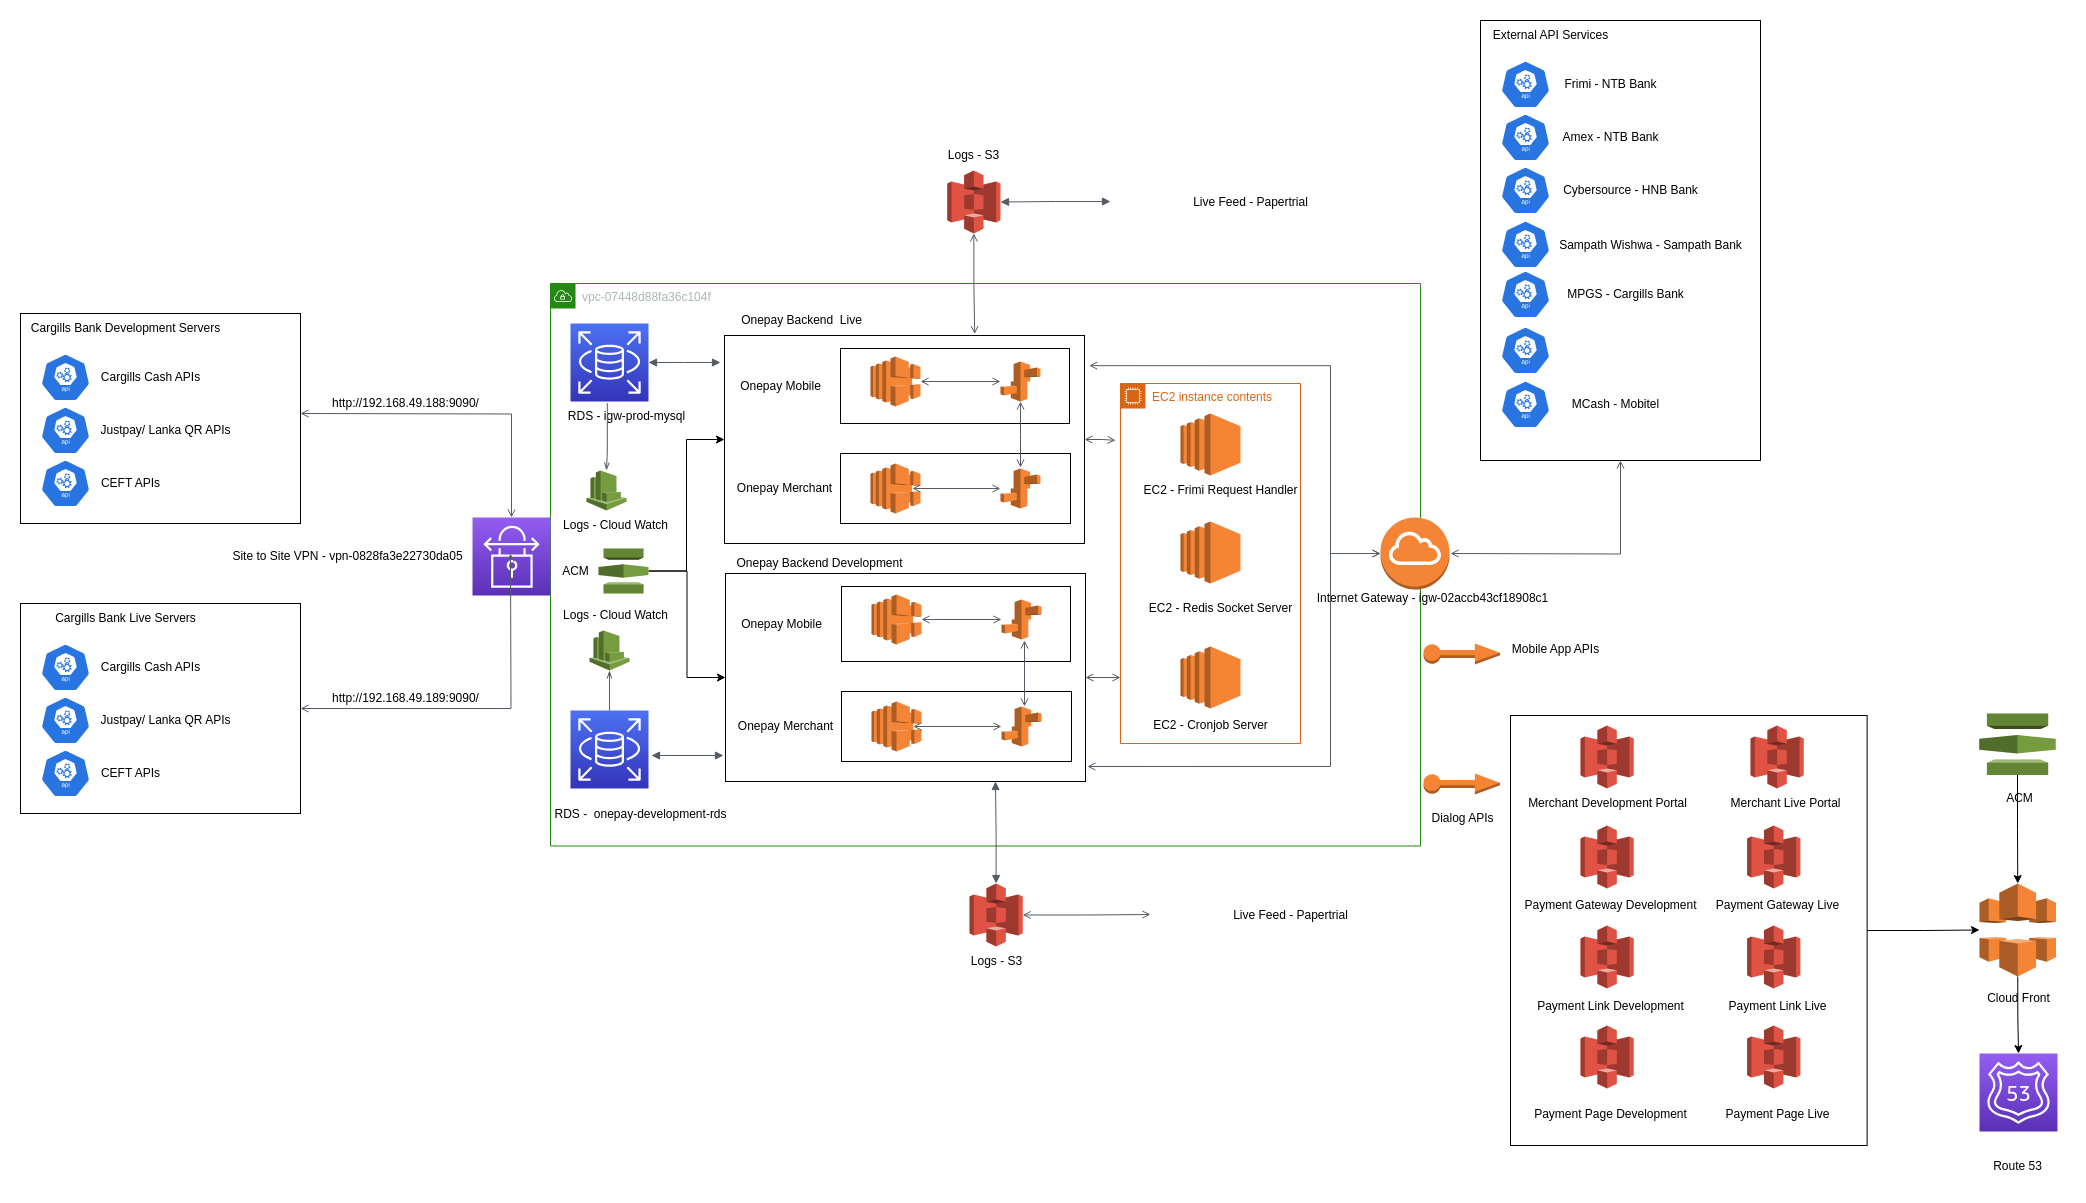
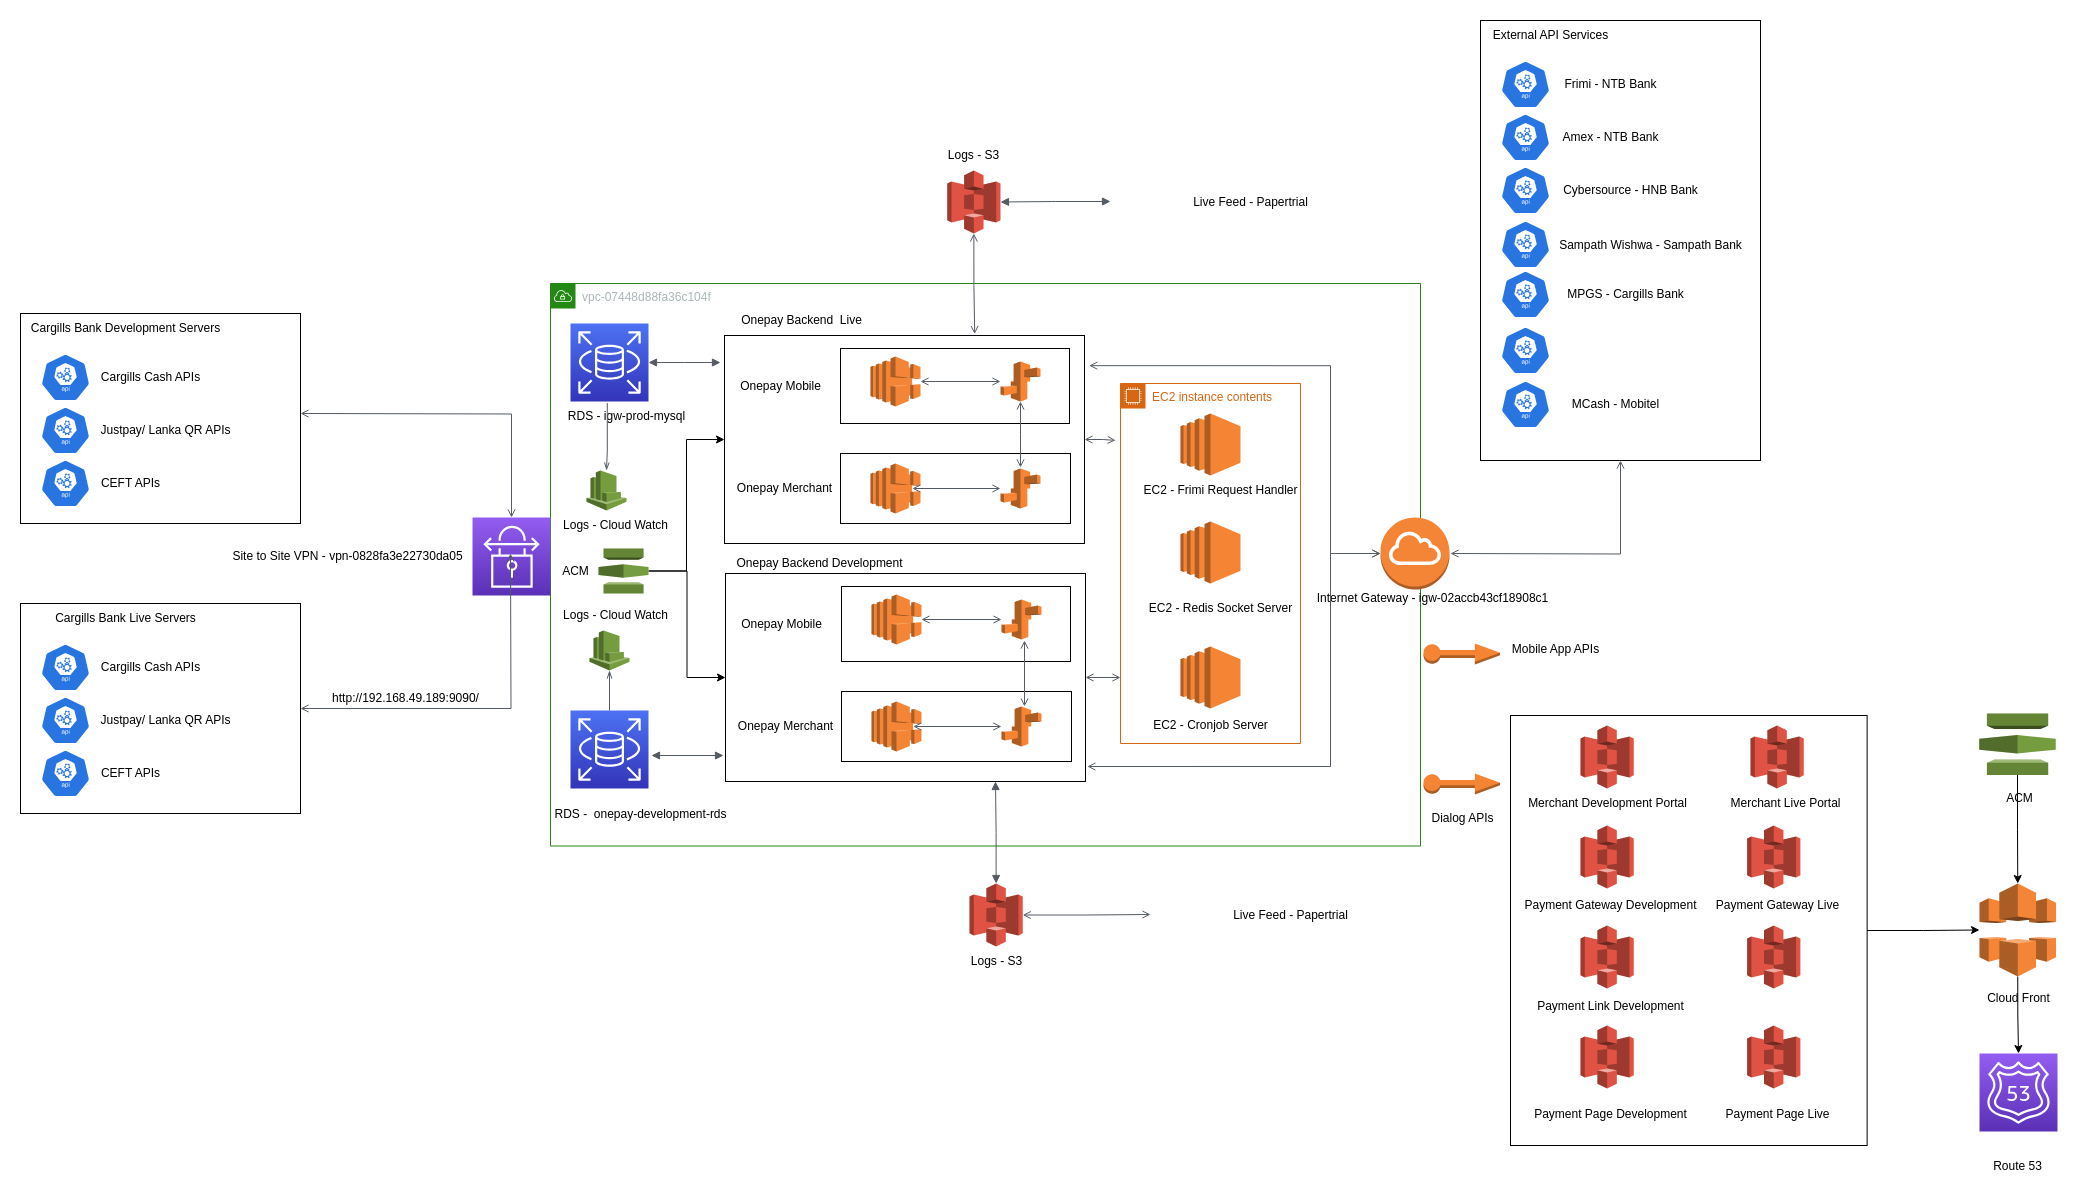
- <mxCell id="74" value="http://192.168.49.188:9090/" style="text;html=1;align=center;verticalAlign=middle;resizable=0;points=[];autosize=1;strokeColor=none;fillColor=none;" vertex="1" parent="1"><mxGeometry x="320" y="388" width="170" height="30" as="geometry" /></mxCell>
- <mxCell id="128" value="Payment Link Live" style="text;html=1;align=center;verticalAlign=middle;resizable=0;points=[];autosize=1;strokeColor=none;fillColor=none;" vertex="1" parent="113"><mxGeometry x="206.63" y="276" width="120" height="30" as="geometry" /></mxCell>
